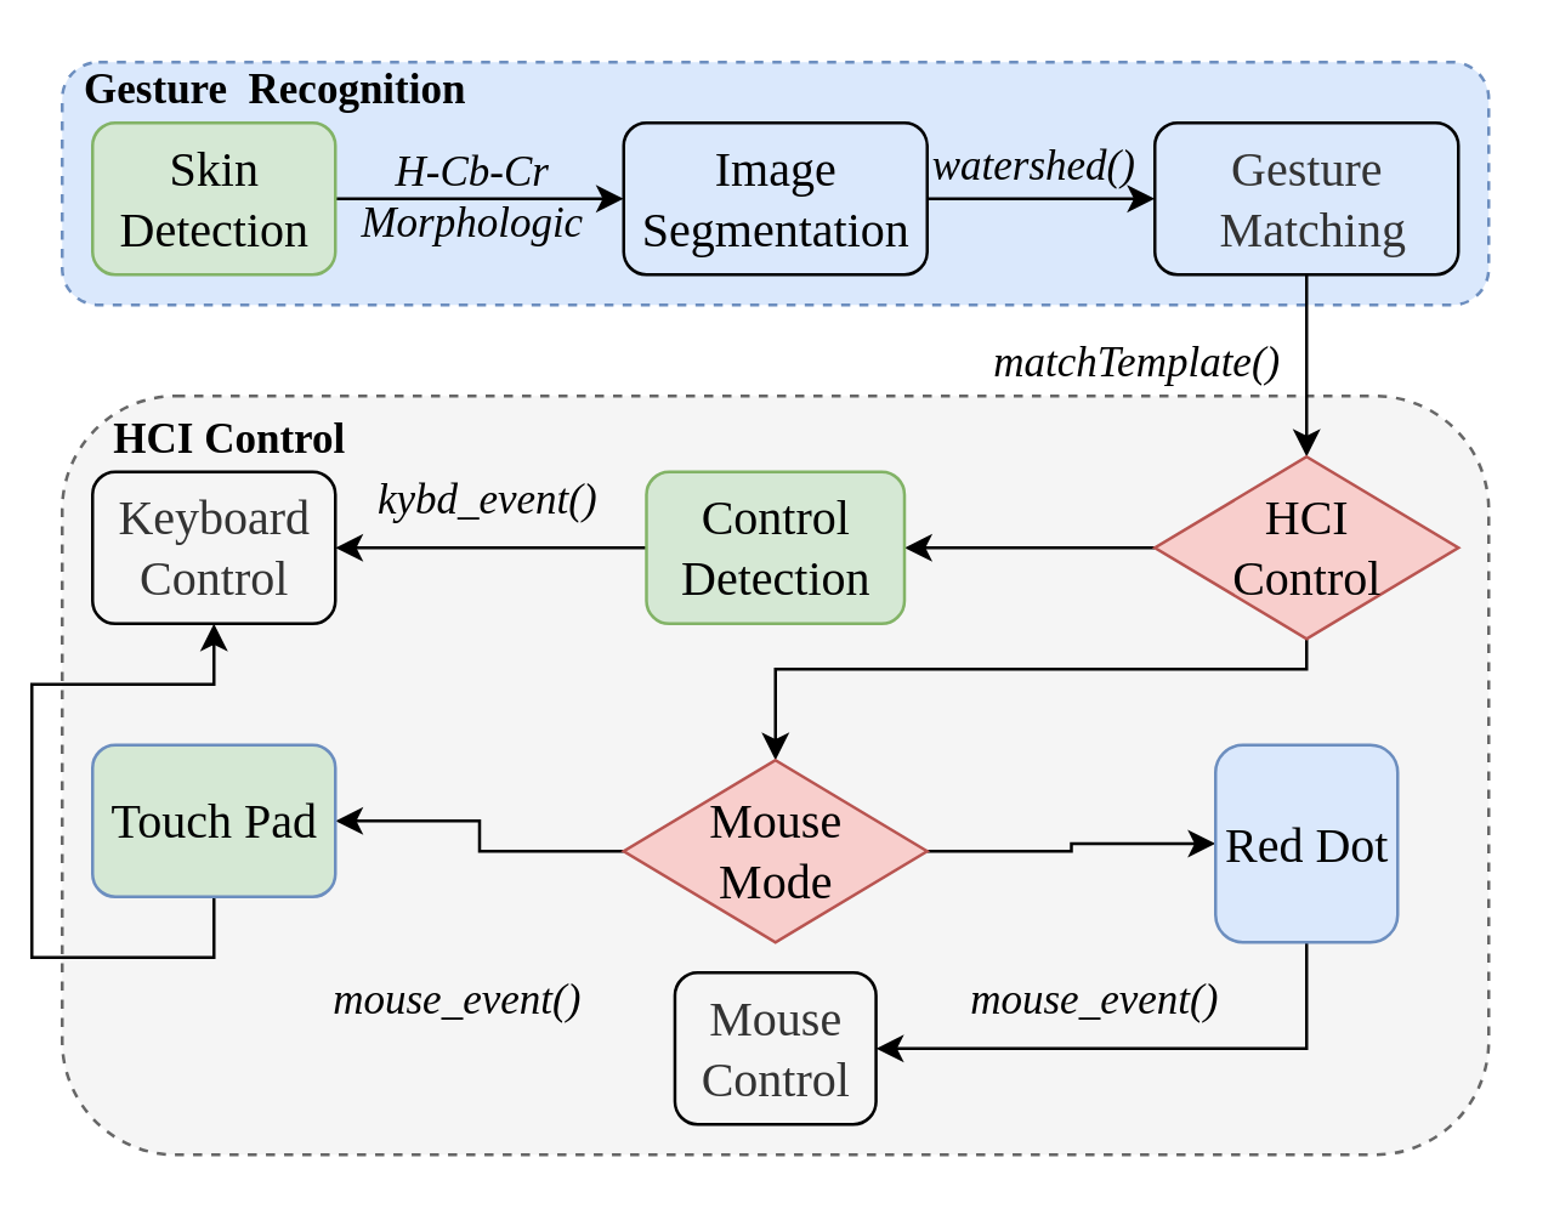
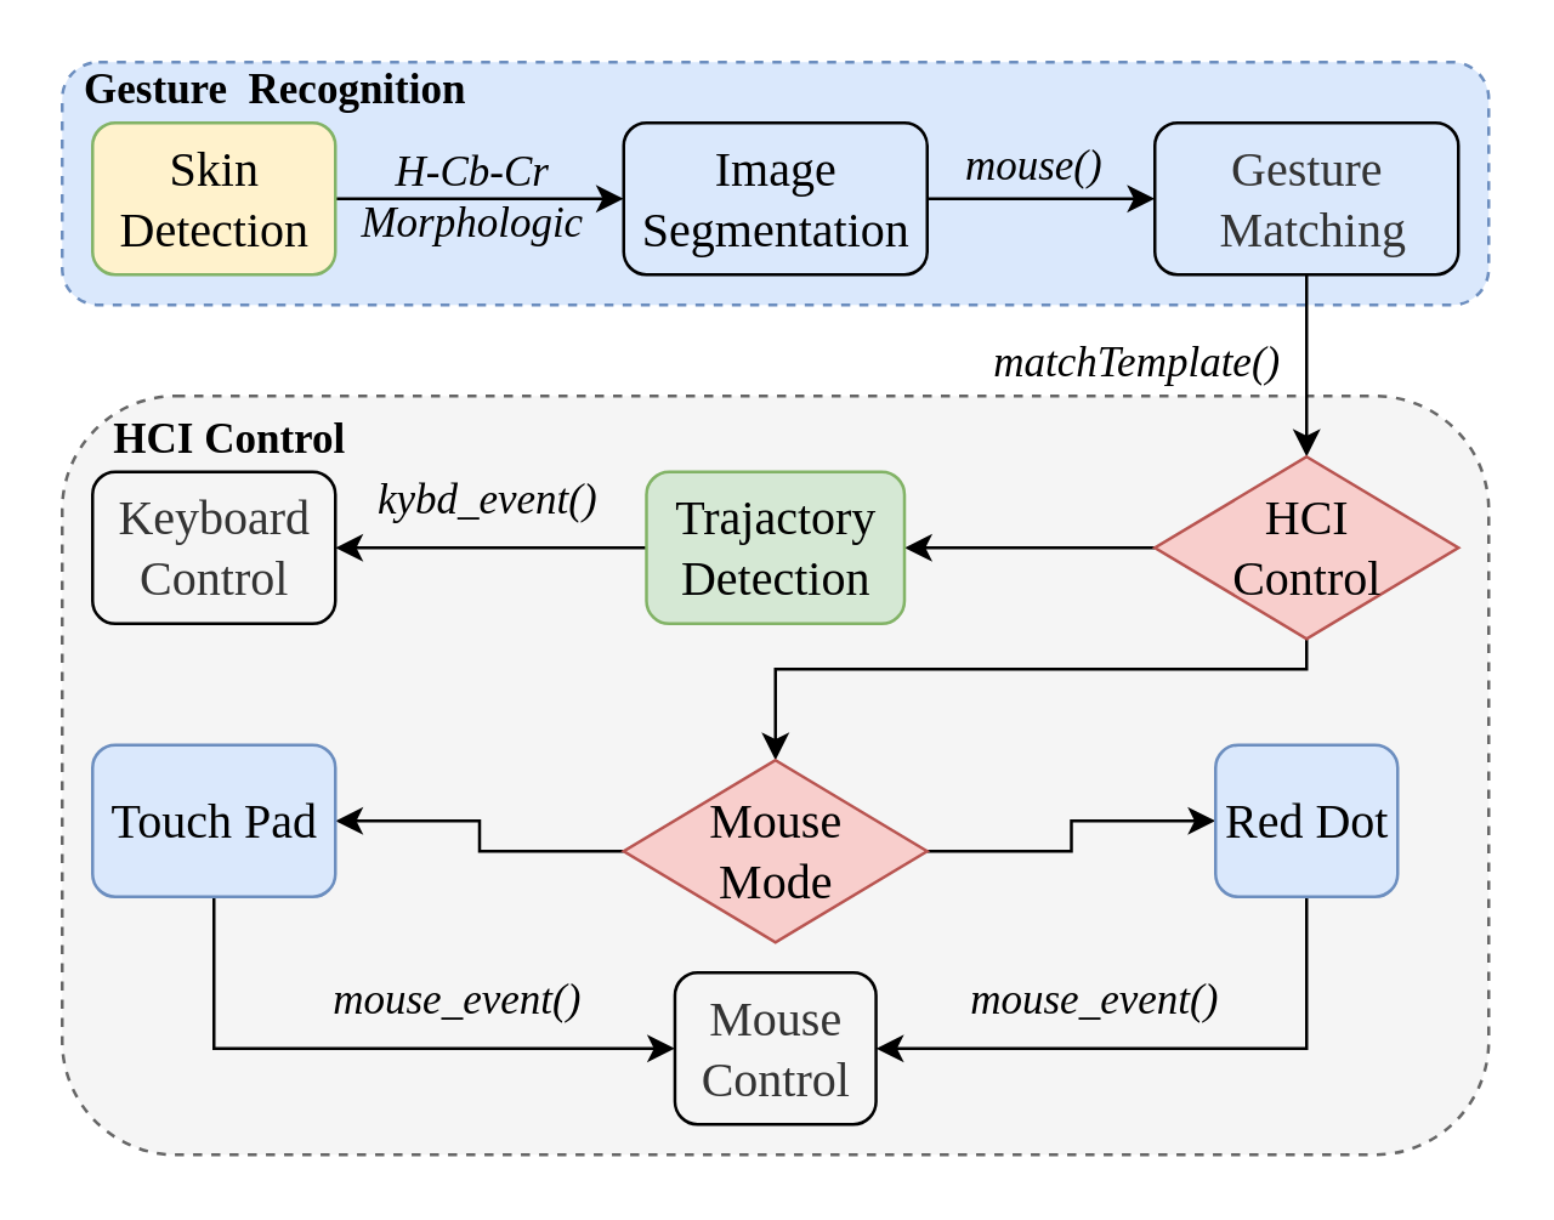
- <mxCell id="17" value="watershed()" style="text;html=1;align=center;verticalAlign=middle;resizable=0;points=[];autosize=1;strokeColor=none;fontFamily=Times New Roman;fontSize=14;fontStyle=2" vertex="1" parent="1"><mxGeometry x="300" y="45" width="80" height="20" as="geometry" /></mxCell>
+ <mxCell id="17" value="mouse()" style="text;html=1;align=center;verticalAlign=middle;resizable=0;points=[];autosize=1;strokeColor=none;fontFamily=Times New Roman;fontSize=14;fontStyle=2" vertex="1" parent="1"><mxGeometry x="300" y="45" width="80" height="20" as="geometry" /></mxCell>
- <mxCell id="5" value="Skin&lt;br style=&quot;font-size: 16px;&quot;&gt;Detection" style="html=1;dashed=0;whitespace=wrap;fontFamily=Times New Roman;fontSize=16;rounded=1;glass=0;shadow=0;sketch=0;fillColor=#d5e8d4;strokeColor=#82b366;" vertex="1" parent="1"><mxGeometry x="30" y="40" width="80" height="50" as="geometry" /></mxCell>
+ <mxCell id="5" value="Skin&lt;br style=&quot;font-size: 16px;&quot;&gt;Detection" style="html=1;dashed=0;whitespace=wrap;fontFamily=Times New Roman;fontSize=16;rounded=1;glass=0;shadow=0;sketch=0;fillColor=#fff2cc;strokeColor=#82b366;" vertex="1" parent="1"><mxGeometry x="30" y="40" width="80" height="50" as="geometry" /></mxCell>
- <mxCell id="14" value="Control&lt;br style=&quot;font-size: 16px;&quot;&gt;Detection" style="html=1;dashed=0;whitespace=wrap;fontFamily=Times New Roman;fontSize=16;glass=0;rounded=1;shadow=0;sketch=0;fillColor=#d5e8d4;strokeColor=#82b366;" vertex="1" parent="1"><mxGeometry x="212.5" y="155" width="85" height="50" as="geometry" /></mxCell>
+ <mxCell id="14" value="Trajactory&lt;br style=&quot;font-size: 16px;&quot;&gt;Detection" style="html=1;dashed=0;whitespace=wrap;fontFamily=Times New Roman;fontSize=16;glass=0;rounded=1;shadow=0;sketch=0;fillColor=#d5e8d4;strokeColor=#82b366;" vertex="1" parent="1"><mxGeometry x="212.5" y="155" width="85" height="50" as="geometry" /></mxCell>
- <mxCell id="22" style="edgeStyle=orthogonalEdgeStyle;rounded=0;orthogonalLoop=1;jettySize=auto;html=1;exitX=0.5;exitY=1;exitDx=0;exitDy=0;fontFamily=Times New Roman;fontSize=14;" edge="1" parent="1" source="23" target="16"><mxGeometry relative="1" as="geometry" /></mxCell>
+ <mxCell id="22" style="edgeStyle=orthogonalEdgeStyle;rounded=0;orthogonalLoop=1;jettySize=auto;html=1;entryX=0;entryY=0.5;entryDx=0;entryDy=0;exitX=0.5;exitY=1;exitDx=0;exitDy=0;fontFamily=Times New Roman;fontSize=14;" edge="1" parent="1" source="23" target="26"><mxGeometry relative="1" as="geometry" /></mxCell>
- <mxCell id="23" value="Touch Pad" style="html=1;dashed=0;whitespace=wrap;fontFamily=Times New Roman;fontSize=16;glass=0;rounded=1;shadow=0;sketch=0;fillColor=#d5e8d4;strokeColor=#6c8ebf;" vertex="1" parent="1"><mxGeometry x="30" y="245" width="80" height="50" as="geometry" /></mxCell>
+ <mxCell id="23" value="Touch Pad" style="html=1;dashed=0;whitespace=wrap;fontFamily=Times New Roman;fontSize=16;glass=0;rounded=1;shadow=0;sketch=0;fillColor=#dae8fc;strokeColor=#6c8ebf;" vertex="1" parent="1"><mxGeometry x="30" y="245" width="80" height="50" as="geometry" /></mxCell>
- <mxCell id="25" value="Red Dot" style="html=1;dashed=0;whitespace=wrap;fontFamily=Times New Roman;fontSize=16;glass=0;rounded=1;shadow=0;sketch=0;fillColor=#dae8fc;strokeColor=#6c8ebf;" vertex="1" parent="1"><mxGeometry x="400" y="245" width="60" height="65" as="geometry" /></mxCell>
+ <mxCell id="25" value="Red Dot" style="html=1;dashed=0;whitespace=wrap;fontFamily=Times New Roman;fontSize=16;glass=0;rounded=1;shadow=0;sketch=0;fillColor=#dae8fc;strokeColor=#6c8ebf;" vertex="1" parent="1"><mxGeometry x="400" y="245" width="60" height="50" as="geometry" /></mxCell>
